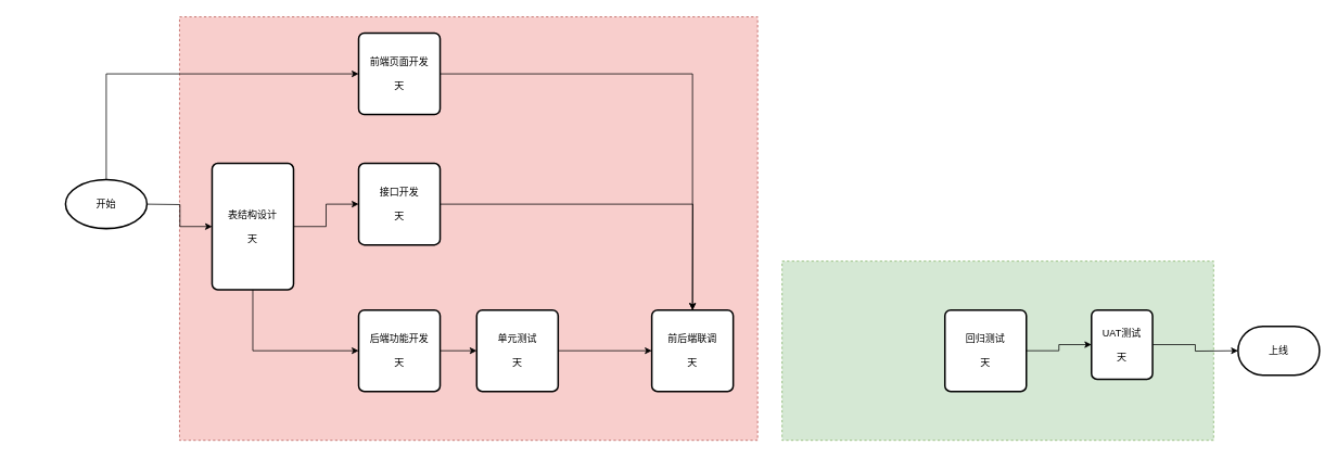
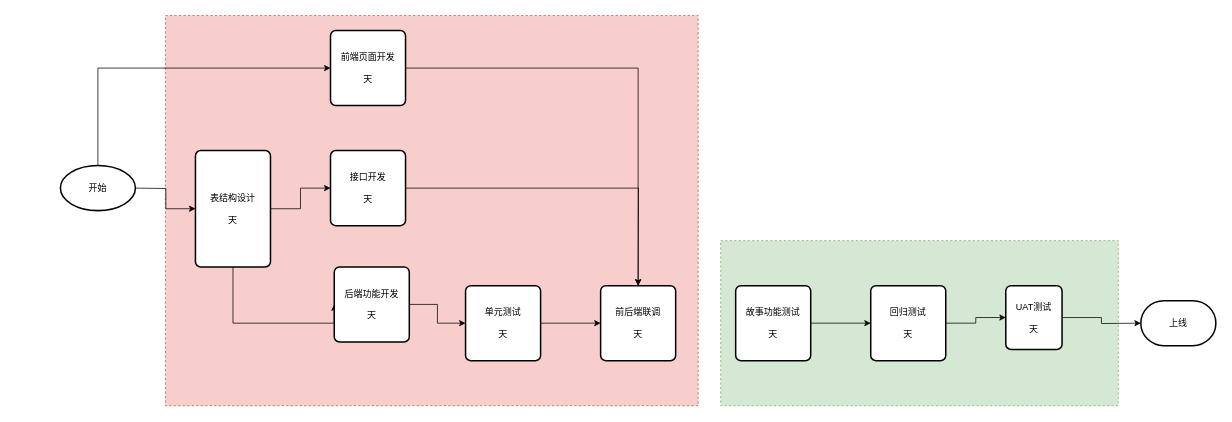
- <mxCell id="12" value="后端功能开发&lt;br&gt;&lt;br&gt;天" style="rounded=1;whiteSpace=wrap;html=1;absoluteArcSize=1;arcSize=14;strokeWidth=2;" parent="1" vertex="1"><mxGeometry x="440" y="380" width="100" height="100" as="geometry" /></mxCell>
+ <mxCell id="12" value="后端功能开发&lt;br&gt;&lt;br&gt;天" style="rounded=1;whiteSpace=wrap;html=1;absoluteArcSize=1;arcSize=14;strokeWidth=2;" parent="1" vertex="1"><mxGeometry x="445" y="355" width="100" height="100" as="geometry" /></mxCell>
- <mxCell id="14" value="单元测试&lt;br&gt;&lt;br&gt;天" style="rounded=1;whiteSpace=wrap;html=1;absoluteArcSize=1;arcSize=14;strokeWidth=2;" parent="1" vertex="1"><mxGeometry x="585" y="380" width="100" height="100" as="geometry" /></mxCell>
+ <mxCell id="14" value="单元测试&lt;br&gt;&lt;br&gt;天" style="rounded=1;whiteSpace=wrap;html=1;absoluteArcSize=1;arcSize=14;strokeWidth=2;" parent="1" vertex="1"><mxGeometry x="620" y="380" width="100" height="100" as="geometry" /></mxCell>
+ <mxCell id="17" value="故事功能测试&lt;br&gt;&lt;br&gt;天" style="rounded=1;whiteSpace=wrap;html=1;absoluteArcSize=1;arcSize=14;strokeWidth=2;" parent="1" vertex="1"><mxGeometry x="980" y="380" width="100" height="100" as="geometry" /></mxCell>
+ <mxCell id="16" value="" style="edgeStyle=orthogonalEdgeStyle;rounded=0;orthogonalLoop=1;jettySize=auto;html=1;" parent="1" source="17" target="19" edge="1"><mxGeometry relative="1" as="geometry" /></mxCell>
